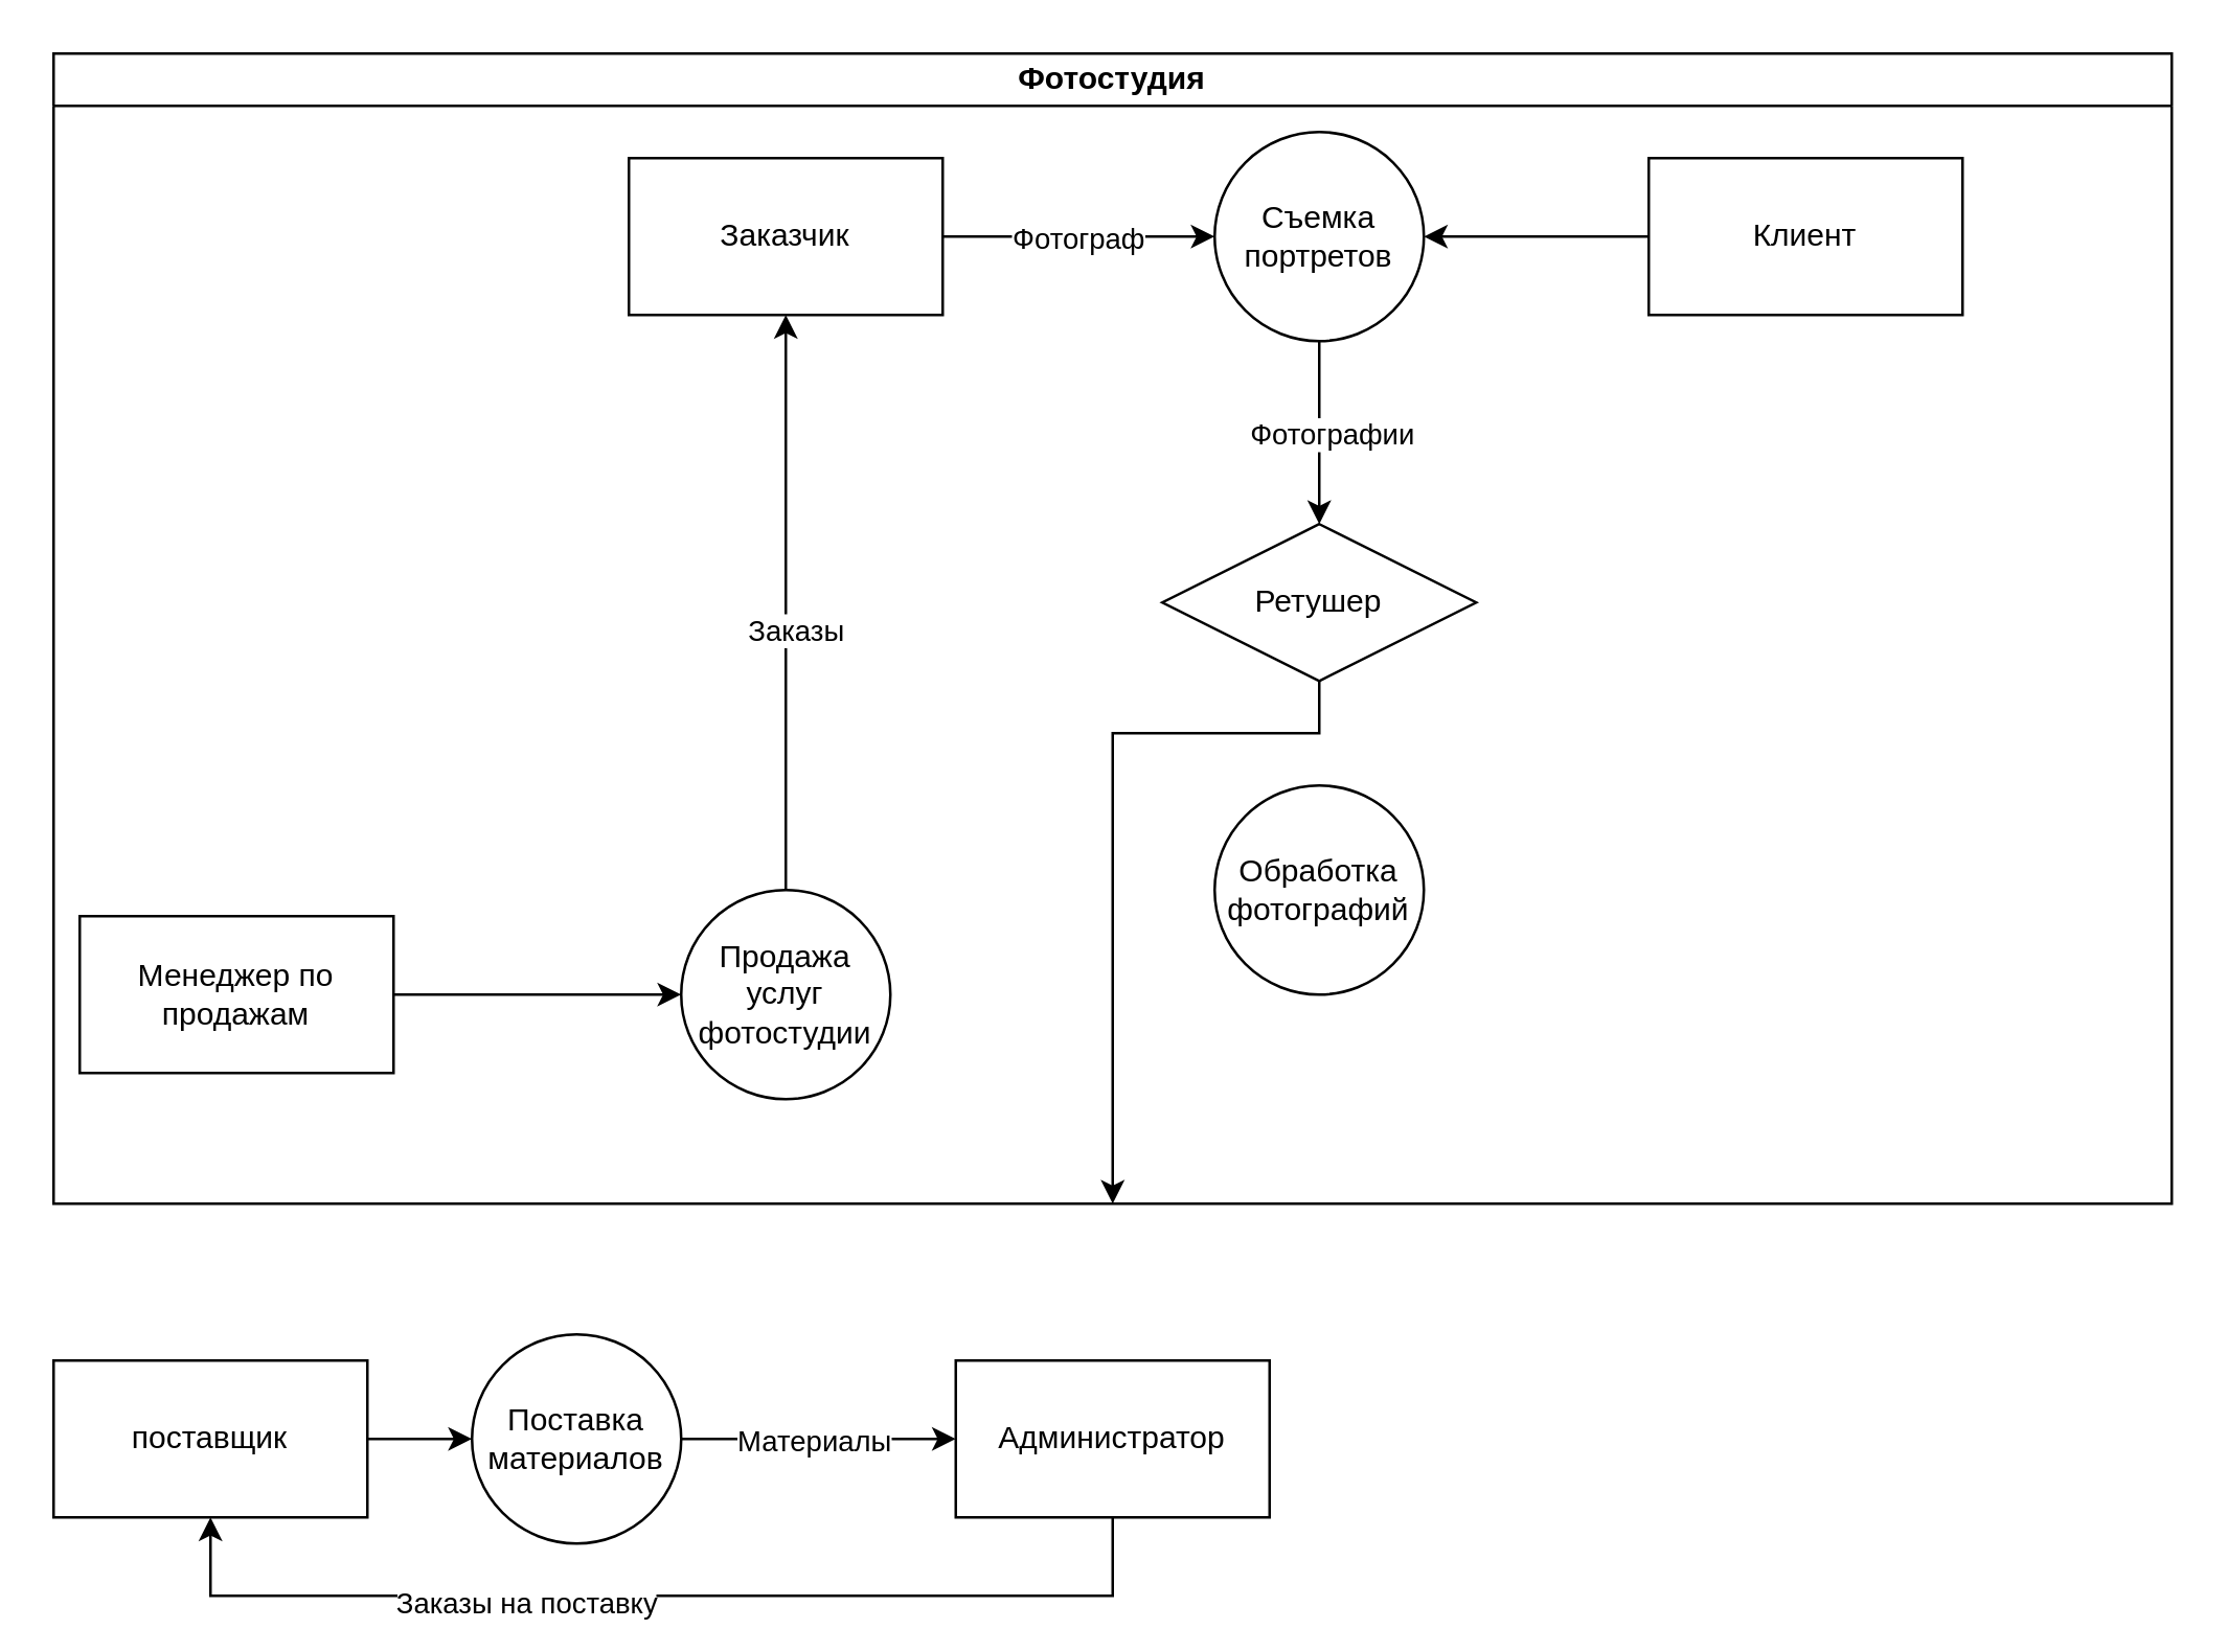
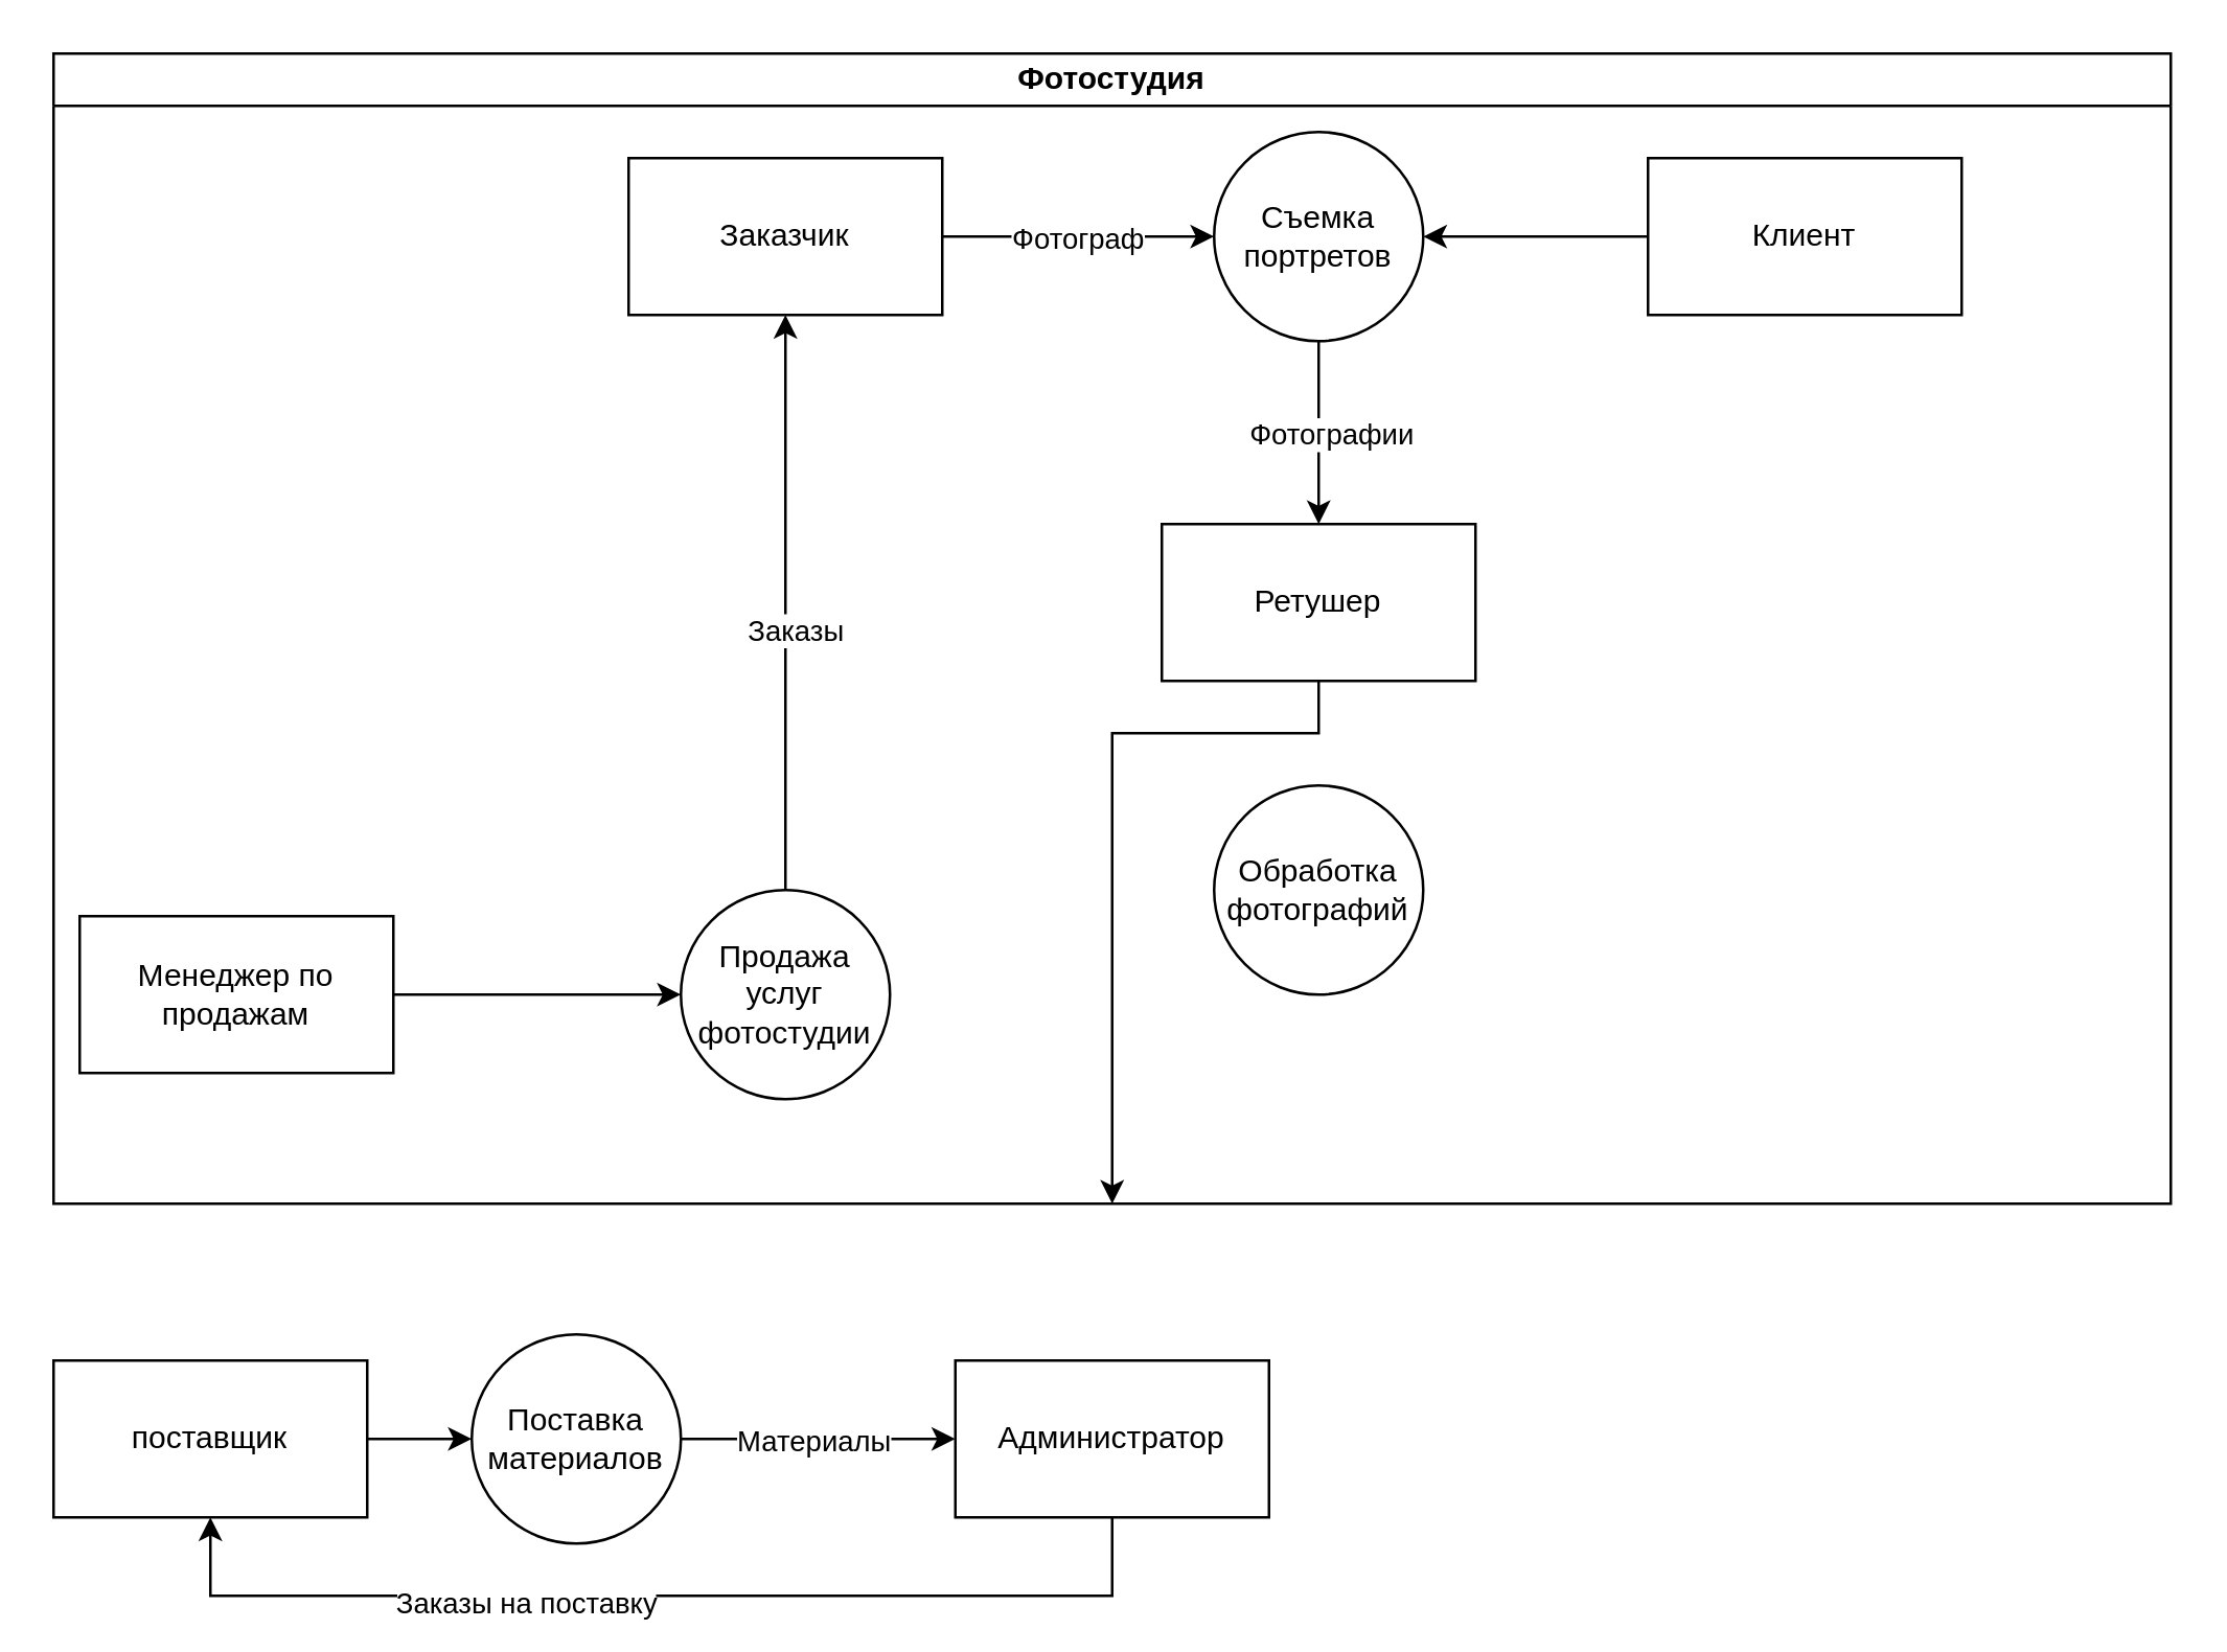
- <mxCell id="14" value="Ретушер" style="rhombus;whiteSpace=wrap;html=1;" vertex="1" parent="1"><mxGeometry x="444" y="200" width="120" height="60" as="geometry" /></mxCell>
+ <mxCell id="14" value="Ретушер" style="rounded=0;whiteSpace=wrap;html=1;" vertex="1" parent="1"><mxGeometry x="444" y="200" width="120" height="60" as="geometry" /></mxCell>
